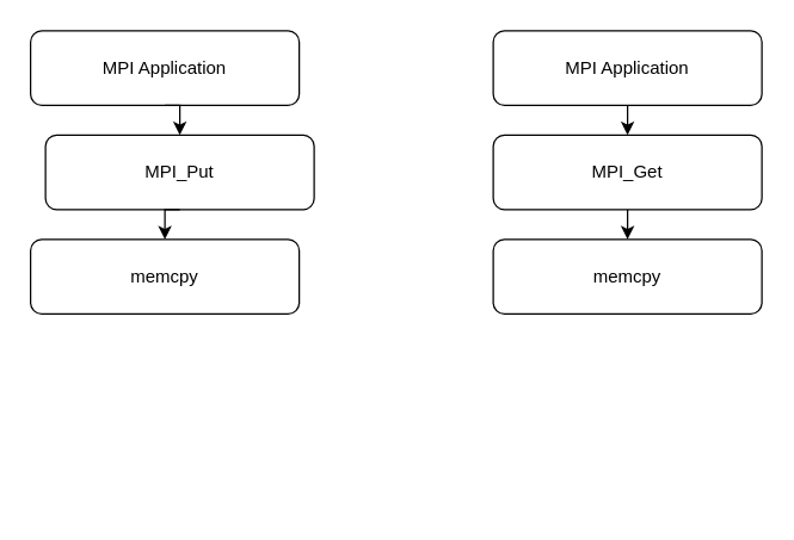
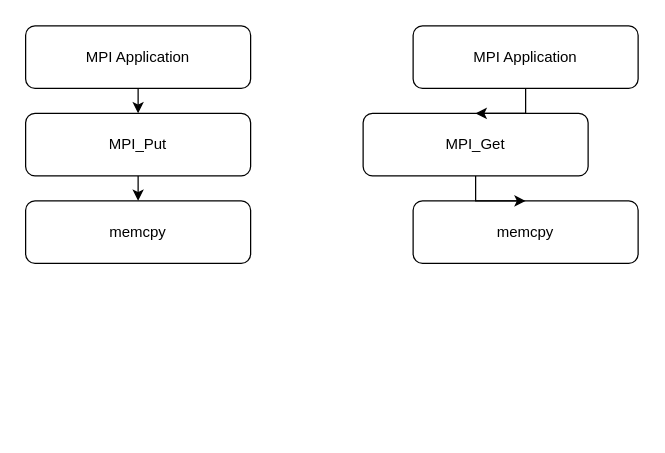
- <mxCell id="5" value="MPI_Put" style="rounded=1;whiteSpace=wrap;html=1;fillColor=none;" vertex="1" parent="1"><mxGeometry x="30" y="90" width="180" height="50" as="geometry" /></mxCell>
+ <mxCell id="5" value="MPI_Put" style="rounded=1;whiteSpace=wrap;html=1;fillColor=none;" vertex="1" parent="1"><mxGeometry x="20" y="90" width="180" height="50" as="geometry" /></mxCell>
- <mxCell id="12" value="MPI_Get" style="rounded=1;whiteSpace=wrap;html=1;fillColor=none;" vertex="1" parent="1"><mxGeometry x="330" y="90" width="180" height="50" as="geometry" /></mxCell>
+ <mxCell id="12" value="MPI_Get" style="rounded=1;whiteSpace=wrap;html=1;fillColor=none;" vertex="1" parent="1"><mxGeometry x="290" y="90" width="180" height="50" as="geometry" /></mxCell>
